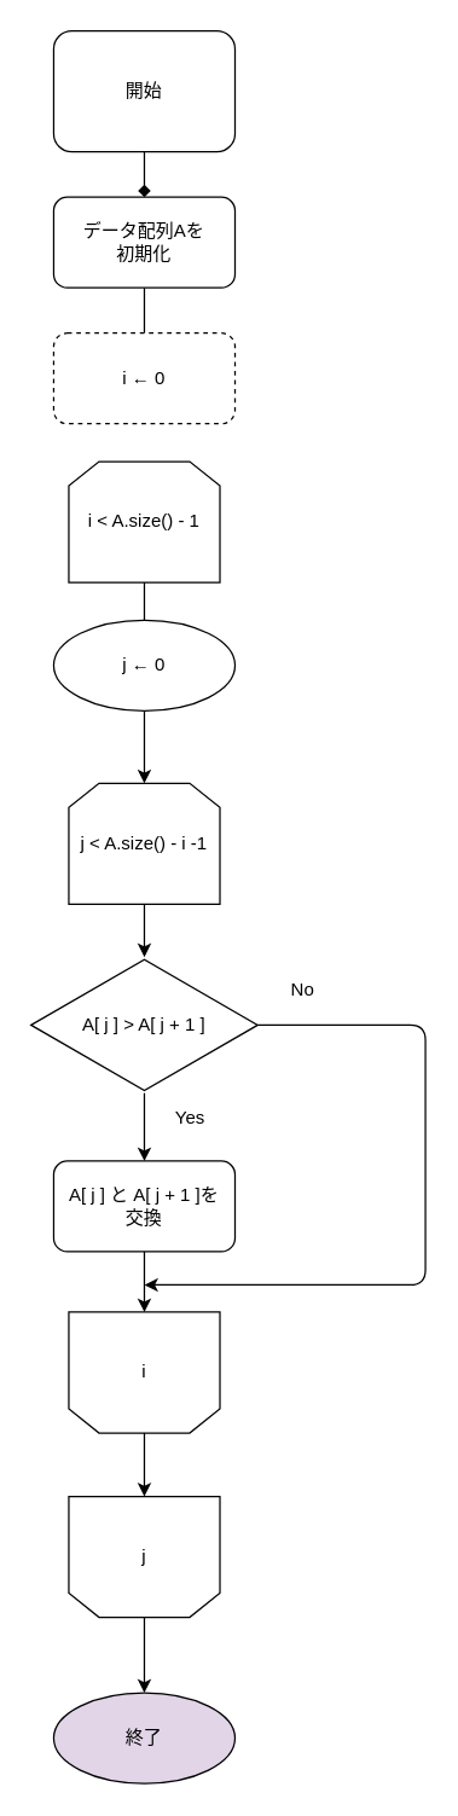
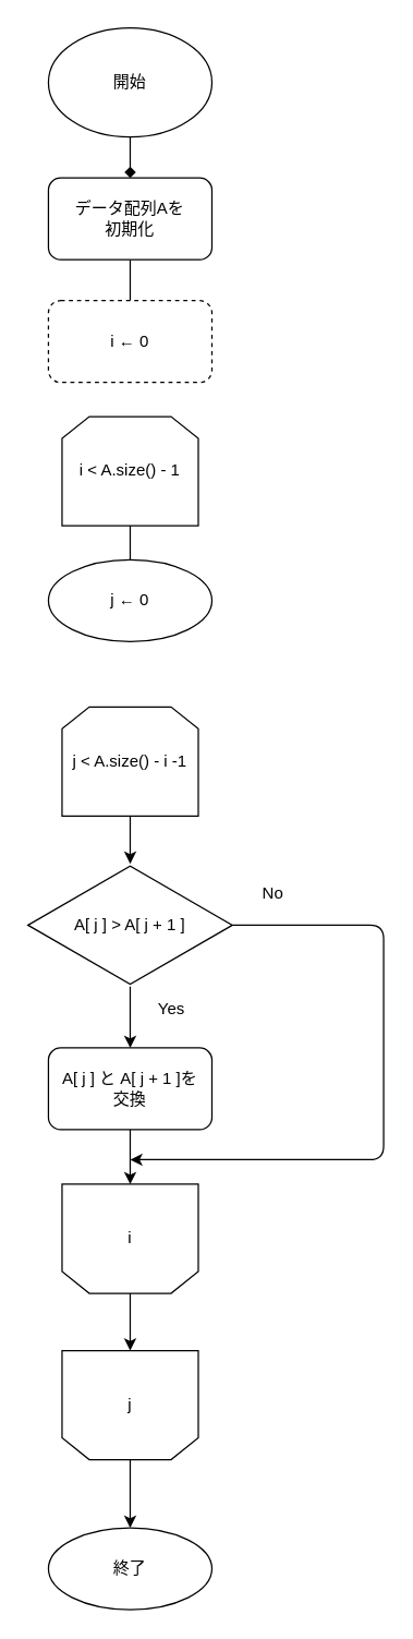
- <mxCell id="3" value="開始" style="whiteSpace=wrap;html=1;rounded=1;" vertex="1" parent="1"><mxGeometry x="35" y="20" width="120" height="80" as="geometry" /></mxCell>
+ <mxCell id="3" value="開始" style="ellipse;whiteSpace=wrap;html=1;" vertex="1" parent="1"><mxGeometry x="35" y="20" width="120" height="80" as="geometry" /></mxCell>
- <mxCell id="19" value="" style="edgeStyle=none;html=1;" edge="1" parent="1" source="20" target="10"><mxGeometry relative="1" as="geometry" /></mxCell>
- <mxCell id="26" value="終了" style="ellipse;whiteSpace=wrap;html=1;fillColor=#e1d5e7;" vertex="1" parent="1"><mxGeometry x="35" y="1120" width="120" height="60" as="geometry" /></mxCell>
+ <mxCell id="26" value="終了" style="ellipse;whiteSpace=wrap;html=1;" vertex="1" parent="1"><mxGeometry x="35" y="1120" width="120" height="60" as="geometry" /></mxCell>
